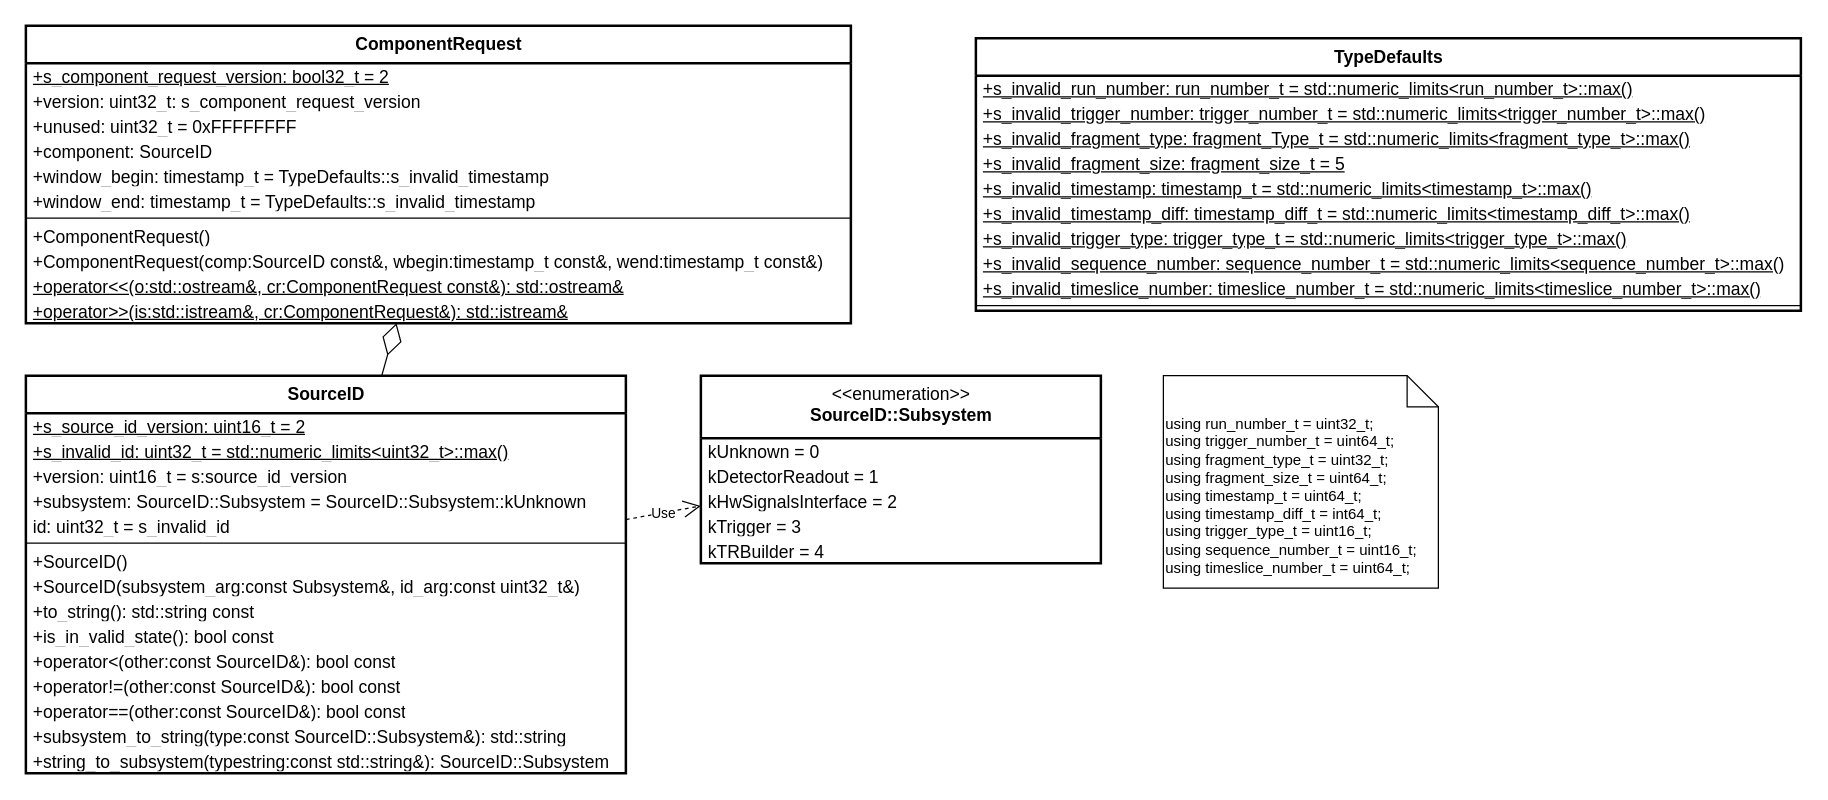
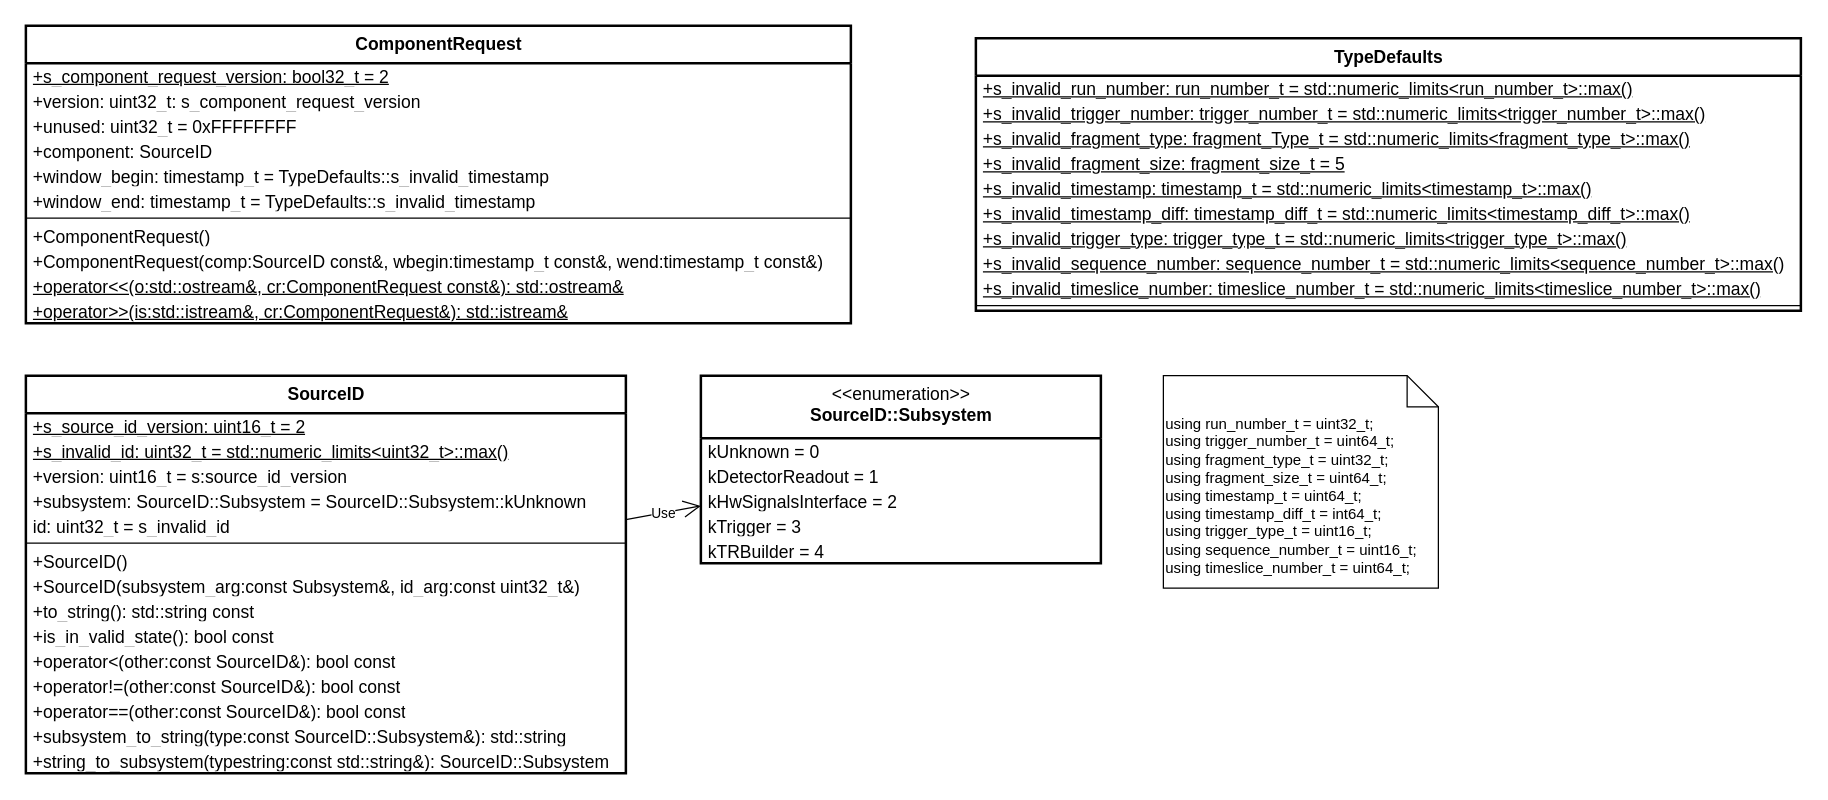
- <mxCell id="48" value="" style="endArrow=diamondThin;endFill=0;endSize=24;html=1;rounded=0;" parent="1" source="19" target="35" edge="1"><mxGeometry width="160" relative="1" as="geometry"><mxPoint x="300" y="580" as="sourcePoint" /><mxPoint x="460" y="580" as="targetPoint" /></mxGeometry></mxCell>
- <mxCell id="49" value="Use" style="endArrow=open;endSize=12;dashed=1;html=1;rounded=0;" parent="1" source="19" target="13" edge="1"><mxGeometry width="160" relative="1" as="geometry"><mxPoint x="300" y="580" as="sourcePoint" /><mxPoint x="460" y="580" as="targetPoint" /></mxGeometry></mxCell>
+ <mxCell id="49" value="Use" style="endArrow=open;endSize=12;dashed=0;html=1;rounded=0;" parent="1" source="19" target="13" edge="1"><mxGeometry width="160" relative="1" as="geometry"><mxPoint x="300" y="580" as="sourcePoint" /><mxPoint x="460" y="580" as="targetPoint" /></mxGeometry></mxCell>
